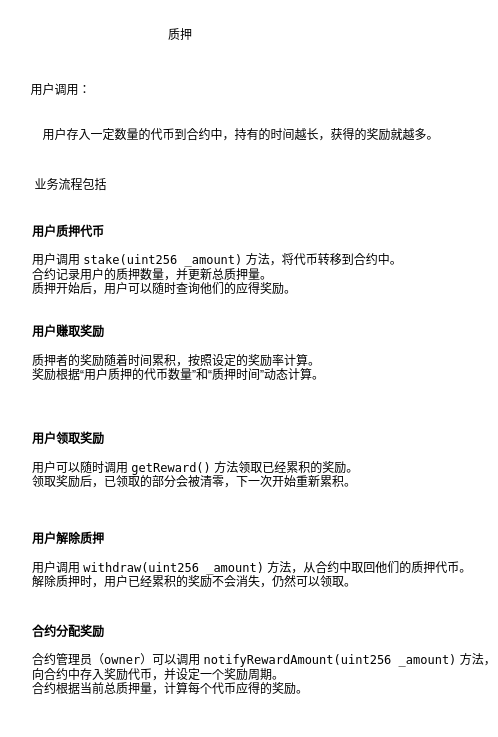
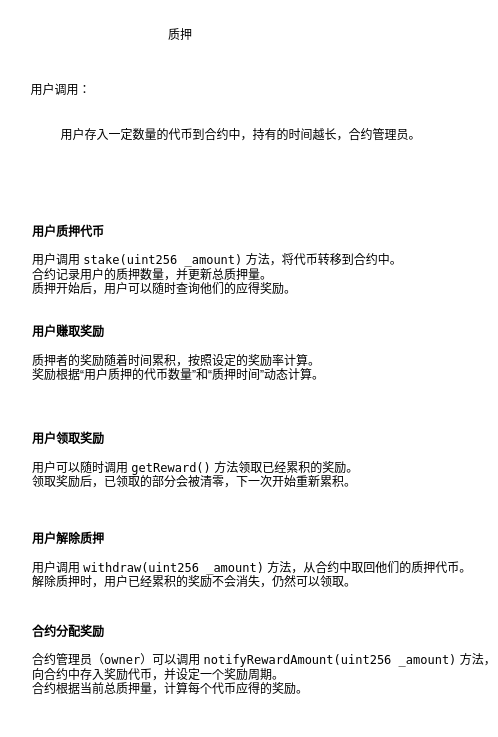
- <mxCell id="4" value="用户存入一定数量的代币到合约中，持有的时间越长，获得的奖励就越多。" style="text;html=1;align=center;verticalAlign=middle;resizable=0;points=[];autosize=1;strokeColor=none;fillColor=none;" vertex="1" parent="1"><mxGeometry y="120" width="420" height="30" as="geometry" x="30" /></mxCell>
+ <mxCell id="4" value="用户存入一定数量的代币到合约中，持有的时间越长，合约管理员。" style="text;html=1;align=center;verticalAlign=middle;resizable=0;points=[];autosize=1;strokeColor=none;fillColor=none;" vertex="1" parent="1"><mxGeometry y="120" width="420" height="30" as="geometry" x="30" /></mxCell>
- <mxCell id="5" value="业务流程包括" style="text;html=1;align=center;verticalAlign=middle;resizable=0;points=[];autosize=1;strokeColor=none;fillColor=none;" vertex="1" parent="1"><mxGeometry x="20" y="170" width="100" height="30" as="geometry" /></mxCell>
